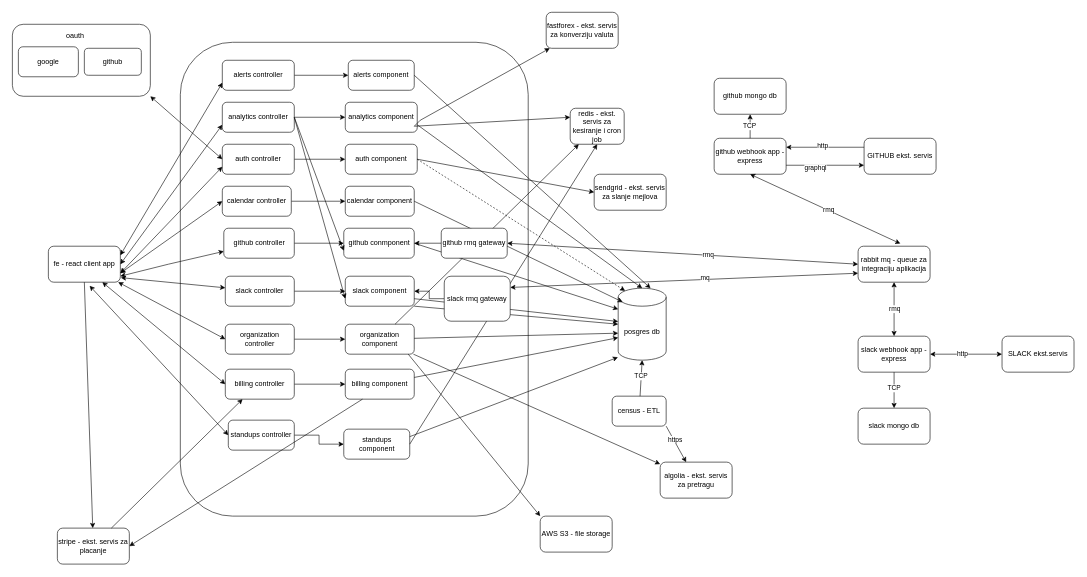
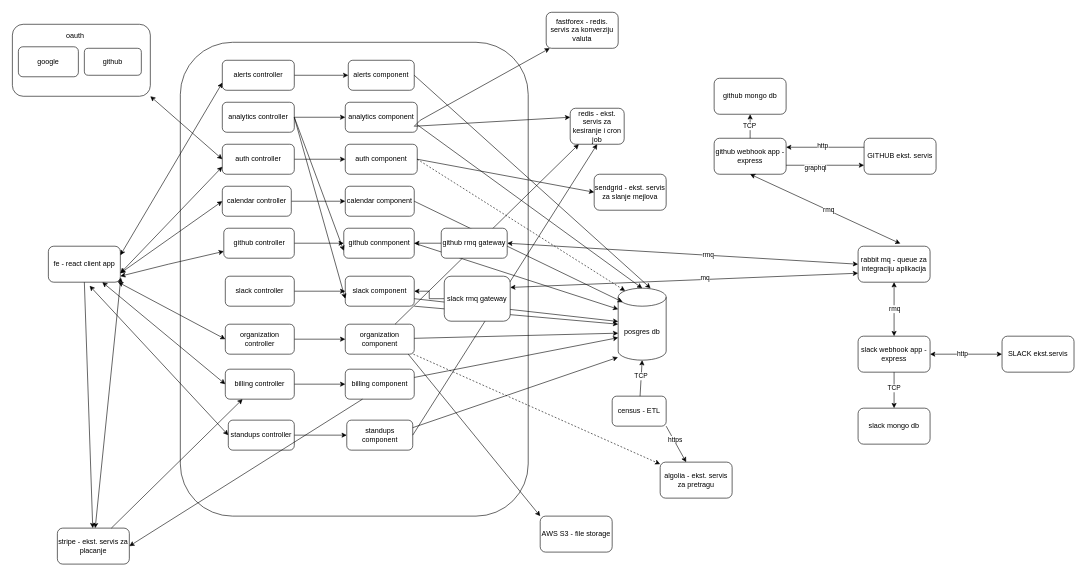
- <mxCell id="31" value="fastforex - ekst. servis za konverziju valuta" style="rounded=1;whiteSpace=wrap;html=1;" parent="1" vertex="1"><mxGeometry x="910" y="20" width="120" height="60" as="geometry" /></mxCell>
+ <mxCell id="31" value="fastforex - redis. servis za konverziju valuta" style="rounded=1;whiteSpace=wrap;html=1;" parent="1" vertex="1"><mxGeometry x="910" y="20" width="120" height="60" as="geometry" /></mxCell>
- <mxCell id="4" value="" style="endArrow=classic;startArrow=classic;html=1;rounded=0;exitX=1;exitY=0.5;exitDx=0;exitDy=0;entryX=0;entryY=0.75;entryDx=0;entryDy=0;" parent="1" source="3" target="47" edge="1"><mxGeometry width="50" height="50" relative="1" as="geometry"><mxPoint x="700" y="600" as="sourcePoint" /><mxPoint x="310" y="440" as="targetPoint" /><Array as="points" /></mxGeometry></mxCell>
- <mxCell id="66" value="" style="endArrow=classic;startArrow=classic;html=1;rounded=0;exitX=1.007;exitY=0.873;exitDx=0;exitDy=0;exitPerimeter=0;" parent="1" source="3" target="55" edge="1"><mxGeometry width="50" height="50" relative="1" as="geometry"><mxPoint x="580" y="420" as="sourcePoint" /><mxPoint x="630" y="370" as="targetPoint" /></mxGeometry></mxCell>
+ <mxCell id="66" value="" style="endArrow=classic;startArrow=classic;html=1;rounded=0;exitX=1.007;exitY=0.873;exitDx=0;exitDy=0;exitPerimeter=0;" parent="1" source="3" target="42" edge="1"><mxGeometry width="50" height="50" relative="1" as="geometry"><mxPoint x="580" y="420" as="sourcePoint" /><mxPoint x="630" y="370" as="targetPoint" /></mxGeometry></mxCell>
- <mxCell id="86" value="" style="endArrow=classic;html=1;rounded=0;" parent="1" source="76" target="36" edge="1"><mxGeometry width="50" height="50" relative="1" as="geometry"><mxPoint x="800" y="700" as="sourcePoint" /><mxPoint x="850" y="650" as="targetPoint" /></mxGeometry></mxCell>
+ <mxCell id="86" value="" style="endArrow=classic;html=1;rounded=0;dashed=1;" parent="1" source="76" target="36" edge="1"><mxGeometry width="50" height="50" relative="1" as="geometry"><mxPoint x="800" y="700" as="sourcePoint" /><mxPoint x="850" y="650" as="targetPoint" /></mxGeometry></mxCell>
- <mxCell id="78" value="standups component" style="rounded=1;whiteSpace=wrap;html=1;" parent="1" vertex="1"><mxGeometry x="572.5" y="715" width="110" height="50" as="geometry" /></mxCell>
+ <mxCell id="78" value="standups component" style="rounded=1;whiteSpace=wrap;html=1;" parent="1" vertex="1"><mxGeometry x="577.5" y="700" width="110" height="50" as="geometry" /></mxCell>
